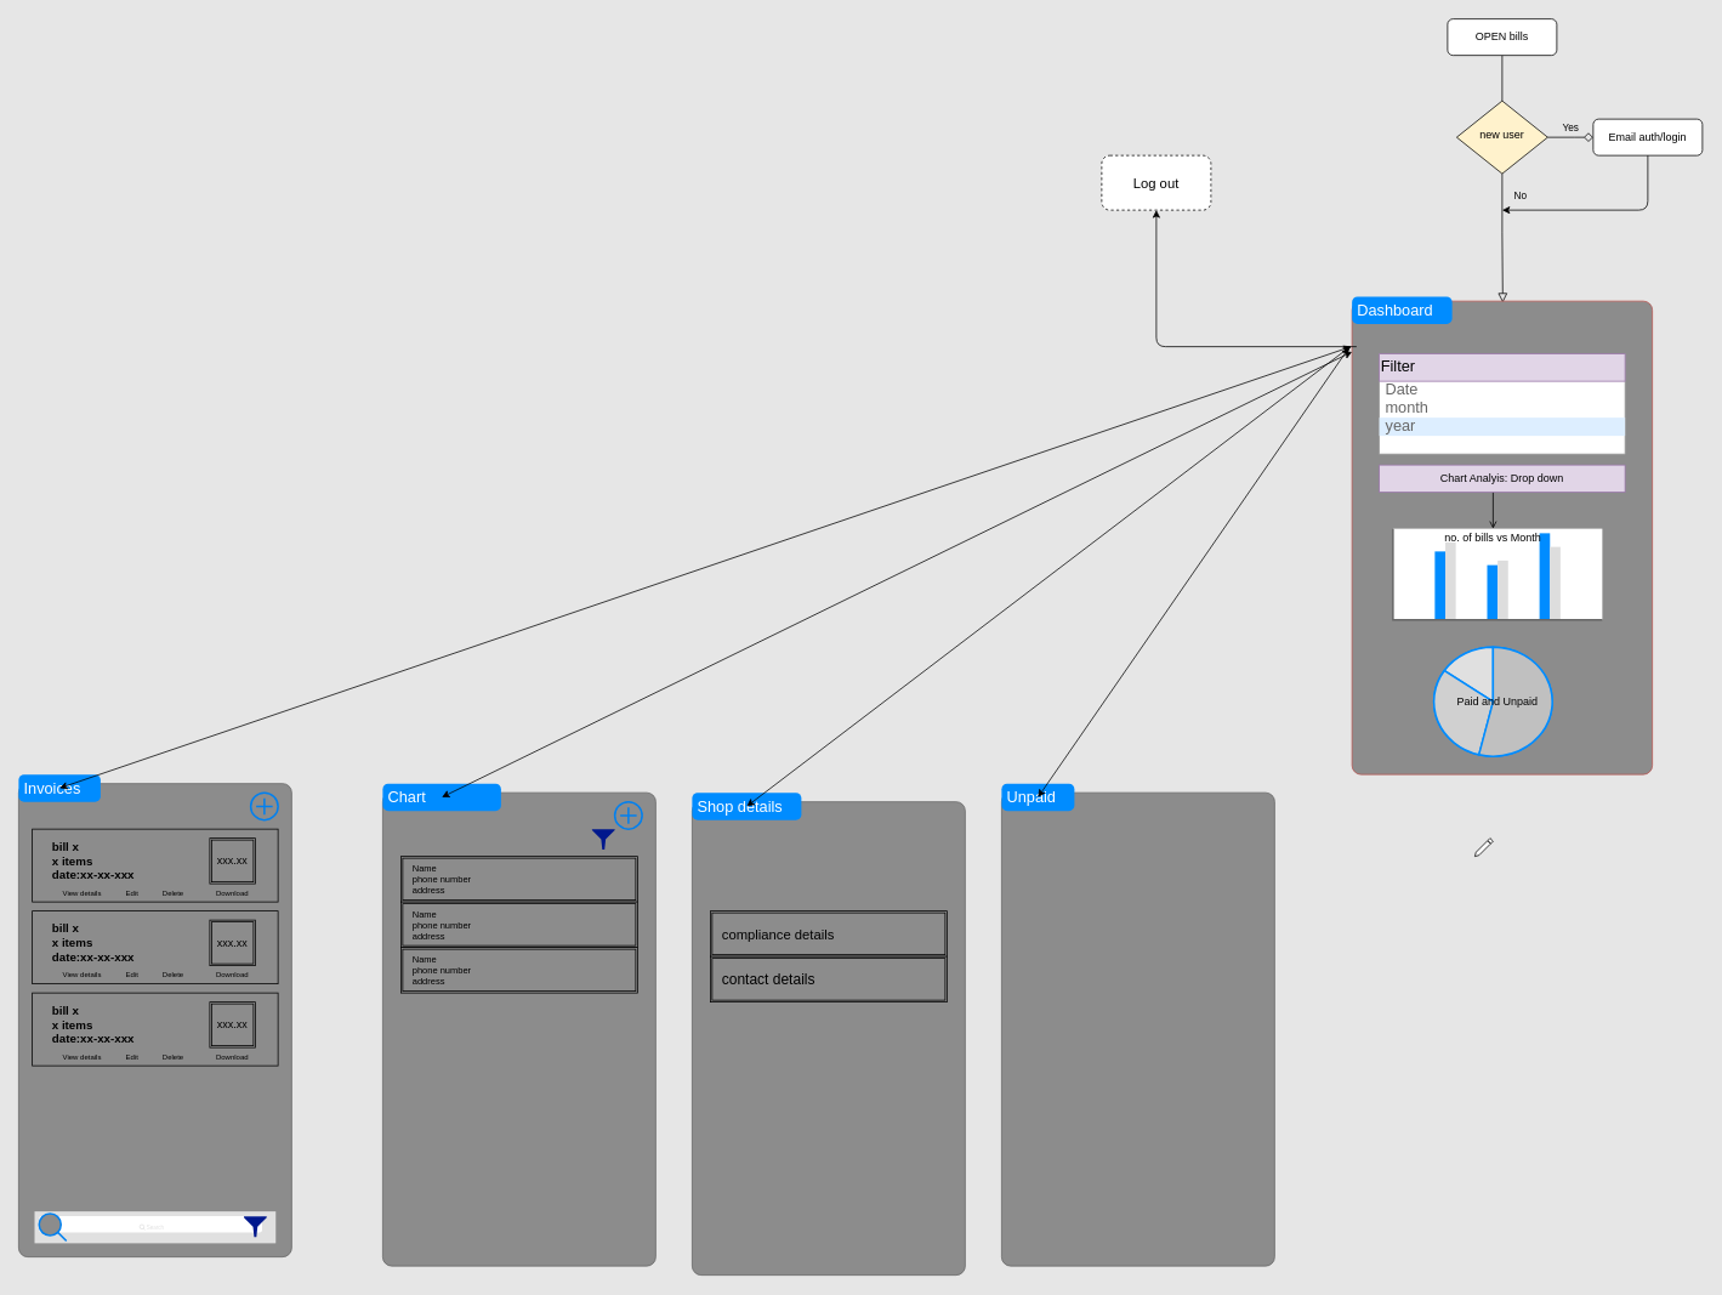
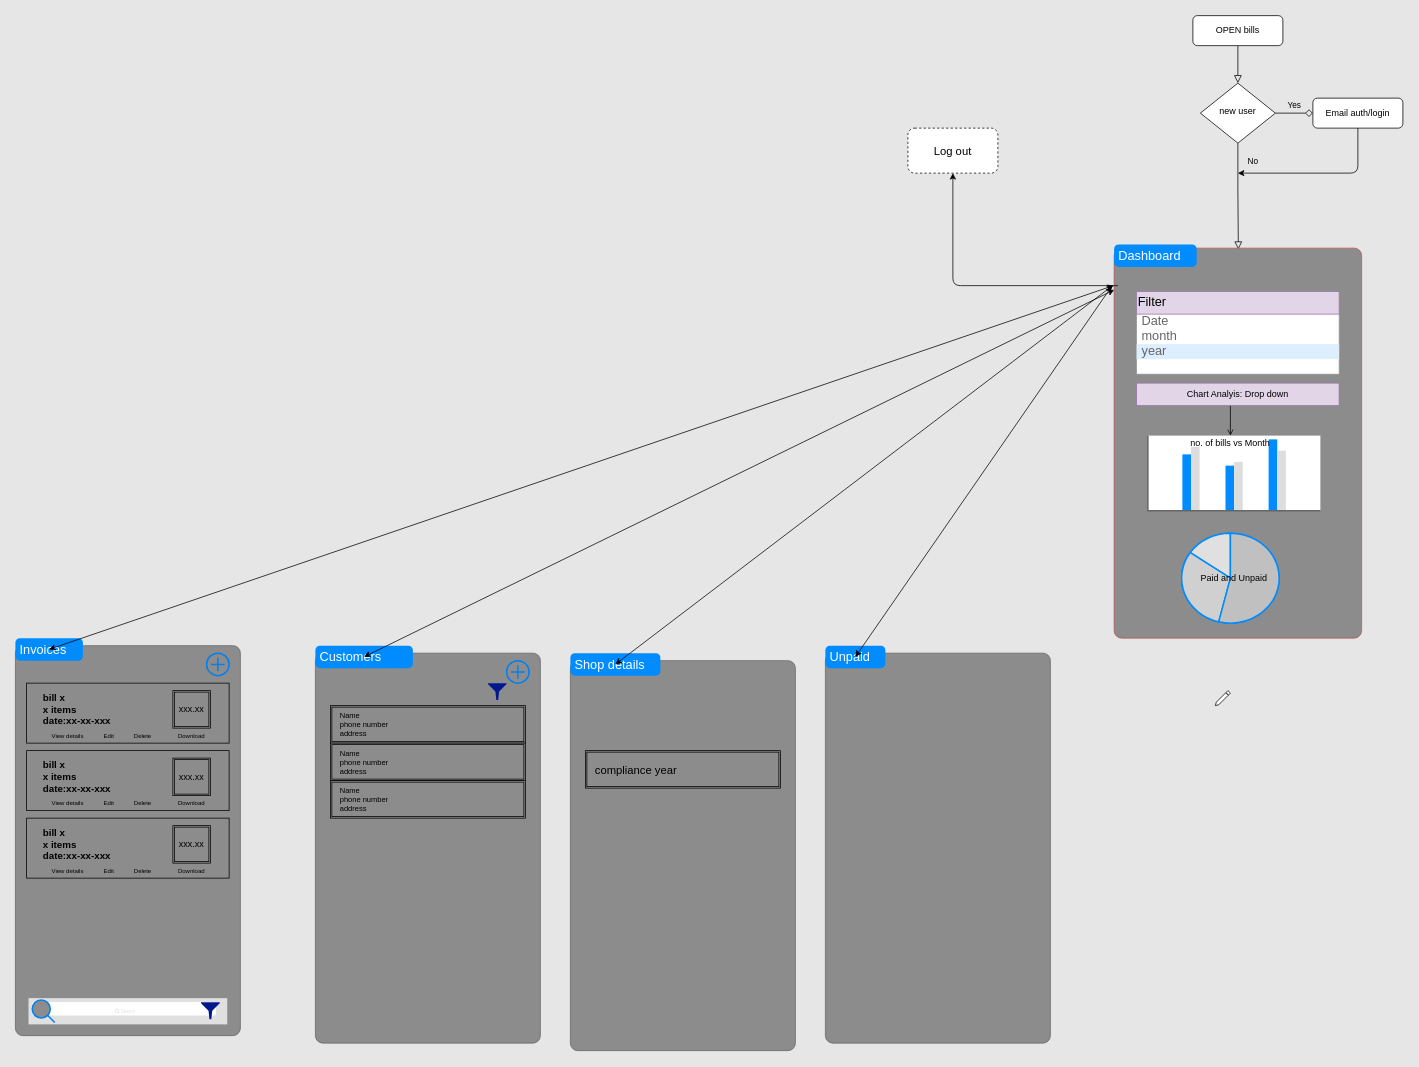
- <mxCell id="2" value="" style="rounded=0;html=1;jettySize=auto;orthogonalLoop=1;fontSize=11;endArrow=none;endFill=0;endSize=8;strokeWidth=1;shadow=0;labelBackgroundColor=none;edgeStyle=orthogonalEdgeStyle;" parent="1" source="3" target="6" edge="1"><mxGeometry relative="1" as="geometry" /></mxCell>
+ <mxCell id="2" value="" style="rounded=0;html=1;jettySize=auto;orthogonalLoop=1;fontSize=11;endArrow=block;endFill=0;endSize=8;strokeWidth=1;shadow=0;labelBackgroundColor=none;edgeStyle=orthogonalEdgeStyle;" parent="1" source="3" target="6" edge="1"><mxGeometry relative="1" as="geometry" /></mxCell>
- <mxCell id="6" value="new user" style="rhombus;whiteSpace=wrap;html=1;shadow=0;fontFamily=Helvetica;fontSize=12;align=center;strokeWidth=1;spacing=6;spacingTop=-4;fillColor=#fff2cc;" parent="1" vertex="1"><mxGeometry x="1600" y="110" width="100" height="80" as="geometry" /></mxCell>
+ <mxCell id="6" value="new user" style="rhombus;whiteSpace=wrap;html=1;shadow=0;fontFamily=Helvetica;fontSize=12;align=center;strokeWidth=1;spacing=6;spacingTop=-4;" parent="1" vertex="1"><mxGeometry x="1600" y="110" width="100" height="80" as="geometry" /></mxCell>
- <mxCell id="60" value="Chart" style="shape=rect;strokeColor=none;fillColor=#008cff;strokeWidth=1;dashed=0;rounded=1;arcSize=20;fontColor=#ffffff;fontSize=17;spacing=2;spacingTop=-2;align=left;autosize=1;spacingLeft=4;resizeWidth=0;resizeHeight=0;perimeter=none;" vertex="1" parent="58"><mxGeometry width="130" height="30" as="geometry" /></mxCell>
+ <mxCell id="60" value="Customers" style="shape=rect;strokeColor=none;fillColor=#008cff;strokeWidth=1;dashed=0;rounded=1;arcSize=20;fontColor=#ffffff;fontSize=17;spacing=2;spacingTop=-2;align=left;autosize=1;spacingLeft=4;resizeWidth=0;resizeHeight=0;perimeter=none;" vertex="1" parent="58"><mxGeometry width="130" height="30" as="geometry" /></mxCell>
- <mxCell id="71" value="compliance details" style="shape=ext;double=1;rounded=0;whiteSpace=wrap;html=1;fontSize=15;fillColor=#8C8C8C;align=left;spacing=11;" vertex="1" parent="67"><mxGeometry x="20" y="130" width="260" height="50" as="geometry" /></mxCell>
+ <mxCell id="71" value="compliance year" style="shape=ext;double=1;rounded=0;whiteSpace=wrap;html=1;fontSize=15;fillColor=#8C8C8C;align=left;spacing=11;" vertex="1" parent="67"><mxGeometry x="20" y="130" width="260" height="50" as="geometry" /></mxCell>
- <mxCell id="72" value="contact details" style="shape=ext;double=1;rounded=0;whiteSpace=wrap;html=1;fontSize=16;fillColor=#8C8C8C;align=left;spacing=11;" vertex="1" parent="67"><mxGeometry x="20" y="180" width="260" height="50" as="geometry" /></mxCell>
